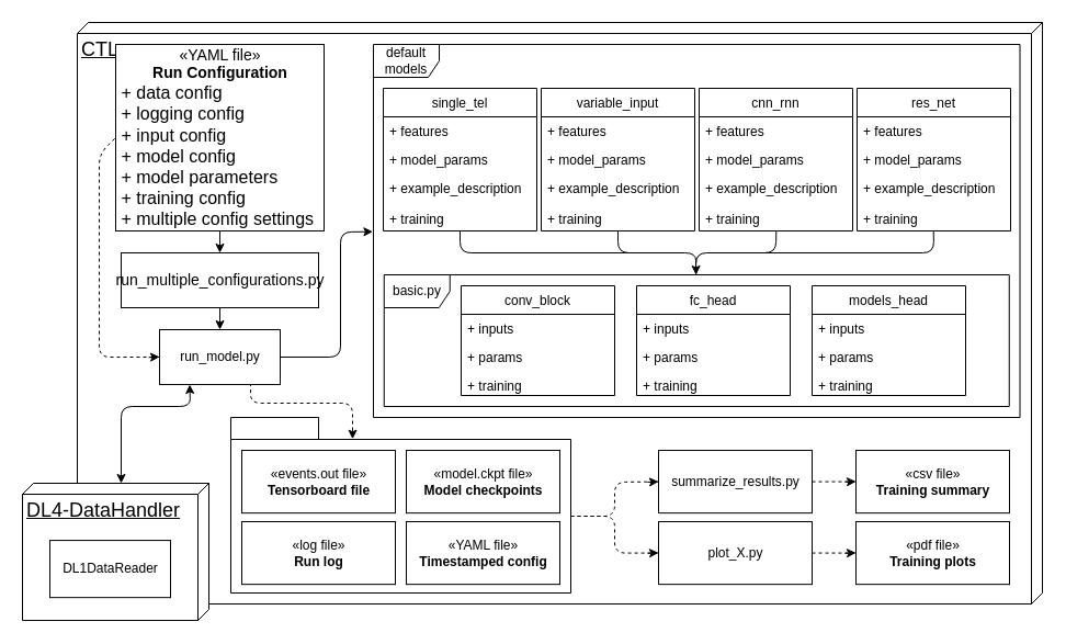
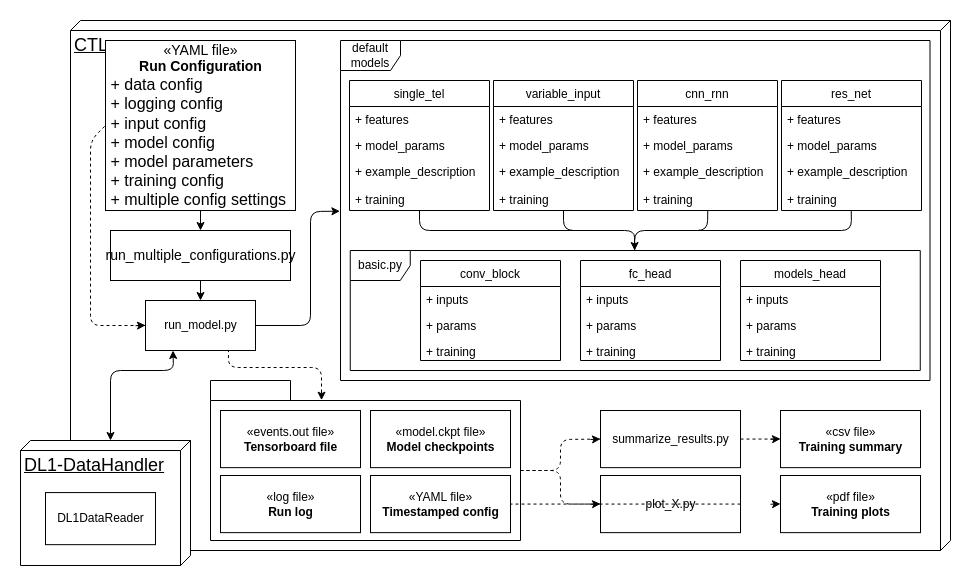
- <mxCell id="5" value="&lt;font style=&quot;font-size: 18px&quot;&gt;DL4-DataHandler&lt;/font&gt;" style="verticalAlign=top;align=left;spacingTop=8;spacingLeft=2;spacingRight=12;shape=cube;size=10;direction=south;fontStyle=4;html=1;" parent="4" vertex="1"><mxGeometry width="170" height="125" as="geometry" /></mxCell>
+ <mxCell id="5" value="&lt;font style=&quot;font-size: 18px&quot;&gt;DL1-DataHandler&lt;/font&gt;" style="verticalAlign=top;align=left;spacingTop=8;spacingLeft=2;spacingRight=12;shape=cube;size=10;direction=south;fontStyle=4;html=1;" parent="4" vertex="1"><mxGeometry width="170" height="125" as="geometry" /></mxCell>
- <mxCell id="26" value="" style="endArrow=none;dashed=1;html=1;exitX=1;exitY=0.5;exitDx=0;exitDy=0;entryX=0;entryY=0.5;entryDx=0;entryDy=0;" parent="1" source="20" target="24" edge="1"><mxGeometry width="50" height="50" relative="1" as="geometry"><mxPoint x="770" y="448.567" as="sourcePoint" /><mxPoint x="790" y="448.567" as="targetPoint" /></mxGeometry></mxCell>
+ <mxCell id="26" value="" style="endArrow=none;dashed=1;html=1;exitX=1;exitY=0.5;exitDx=0;exitDy=0;" parent="1" source="20" target="18" edge="1"><mxGeometry width="50" height="50" relative="1" as="geometry"><mxPoint x="770" y="448.567" as="sourcePoint" /><mxPoint x="790" y="448.567" as="targetPoint" /></mxGeometry></mxCell>
